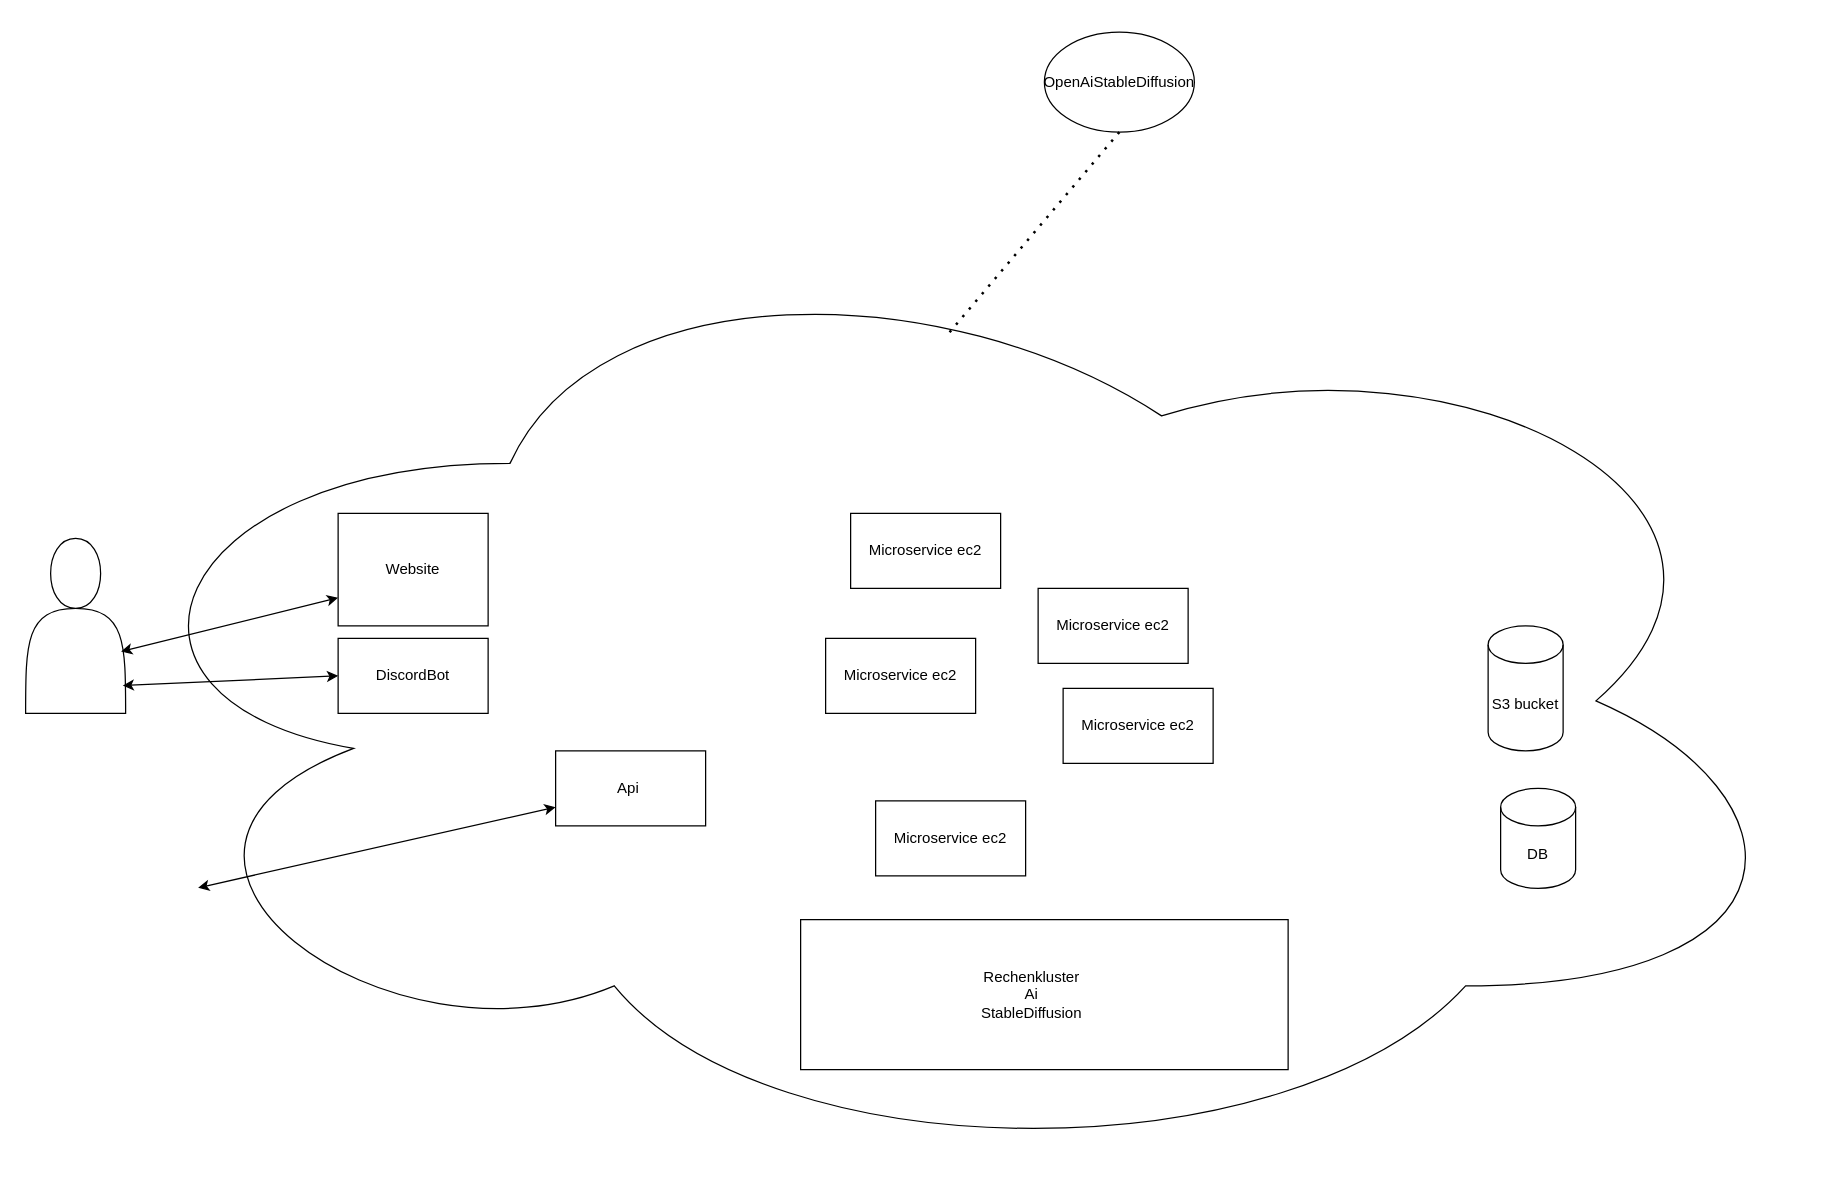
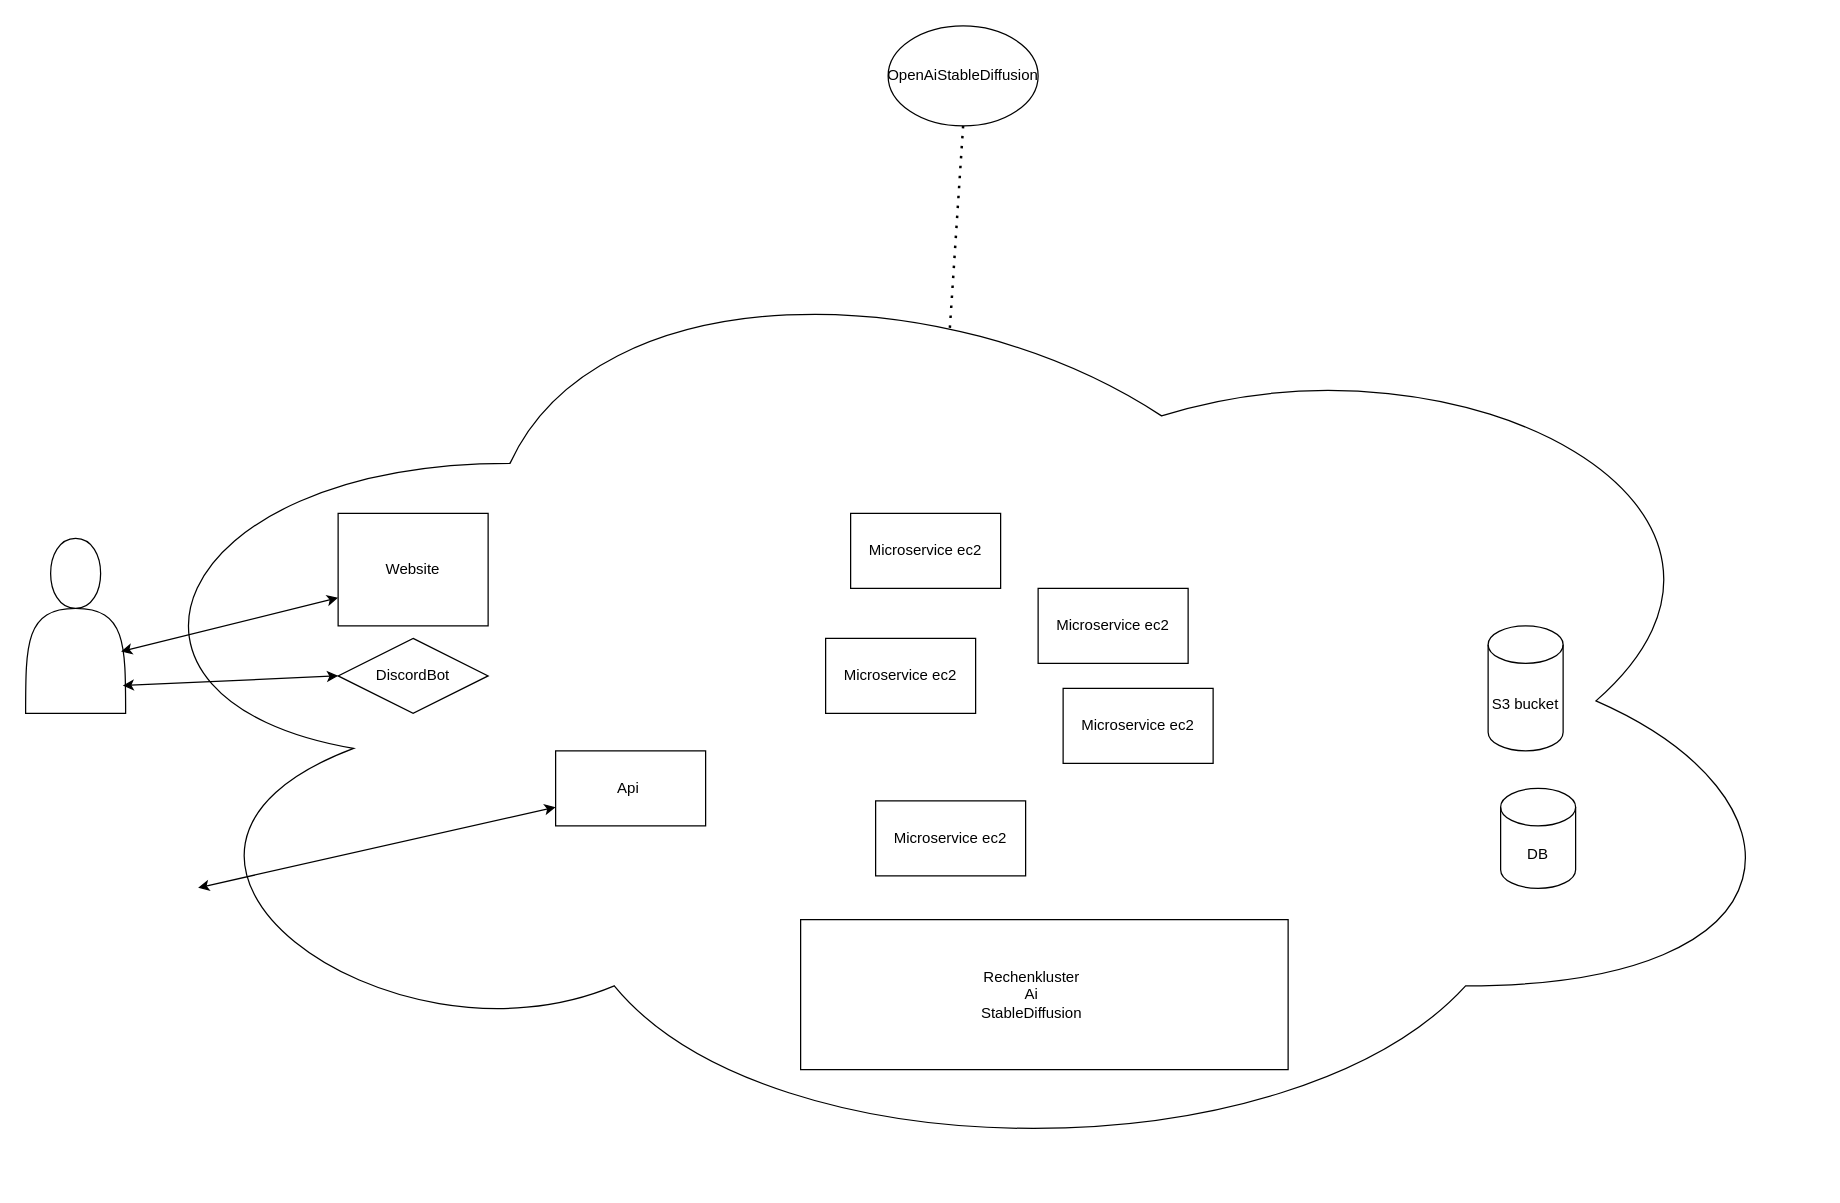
- <mxCell id="19" value="OpenAiStableDiffusion" style="ellipse;whiteSpace=wrap;html=1;" parent="1" vertex="1"><mxGeometry x="835" y="25" width="120" height="80" as="geometry" /></mxCell>
+ <mxCell id="19" value="OpenAiStableDiffusion" style="ellipse;whiteSpace=wrap;html=1;" parent="1" vertex="1"><mxGeometry x="710" y="20" width="120" height="80" as="geometry" /></mxCell>
- <mxCell id="11" value="DiscordBot" style="rounded=0;whiteSpace=wrap;html=1;" parent="1" vertex="1"><mxGeometry x="270" y="510" width="120" height="60" as="geometry" /></mxCell>
+ <mxCell id="11" value="DiscordBot" style="rhombus;whiteSpace=wrap;html=1;" parent="1" vertex="1"><mxGeometry x="270" y="510" width="120" height="60" as="geometry" /></mxCell>
